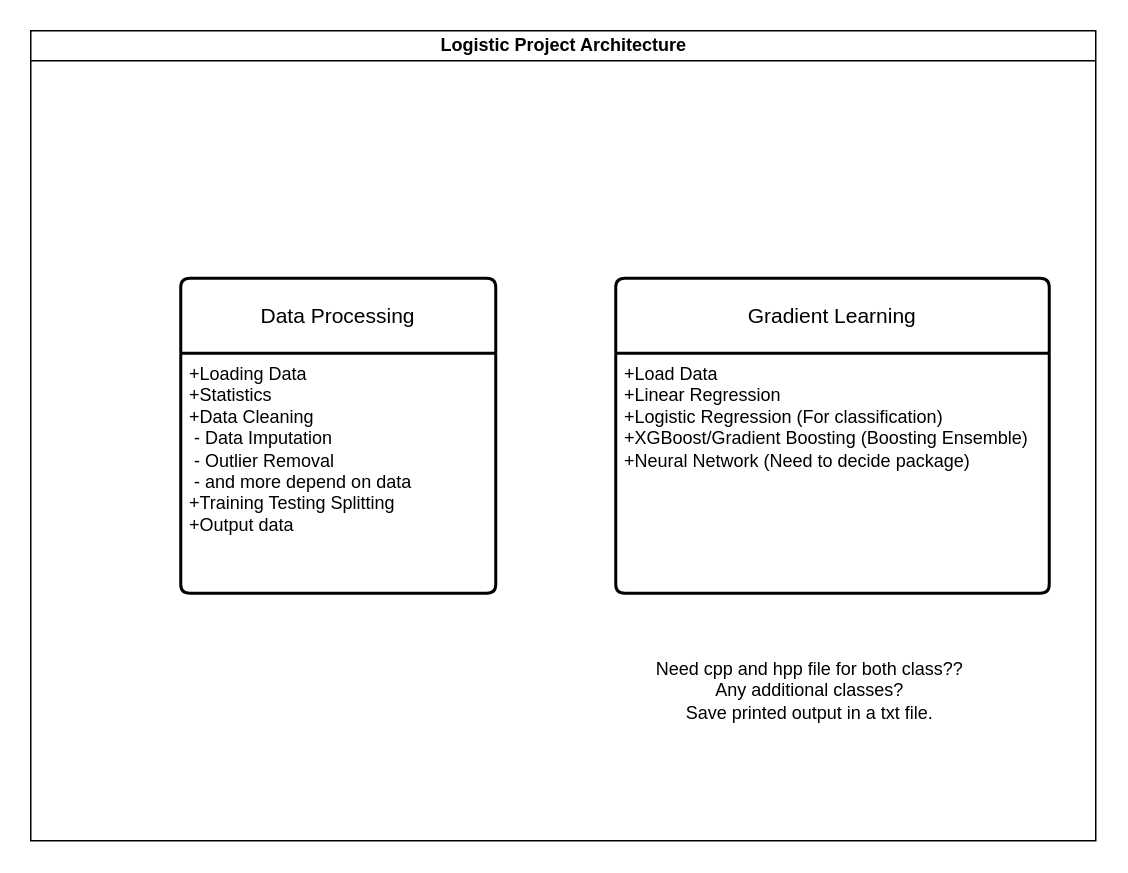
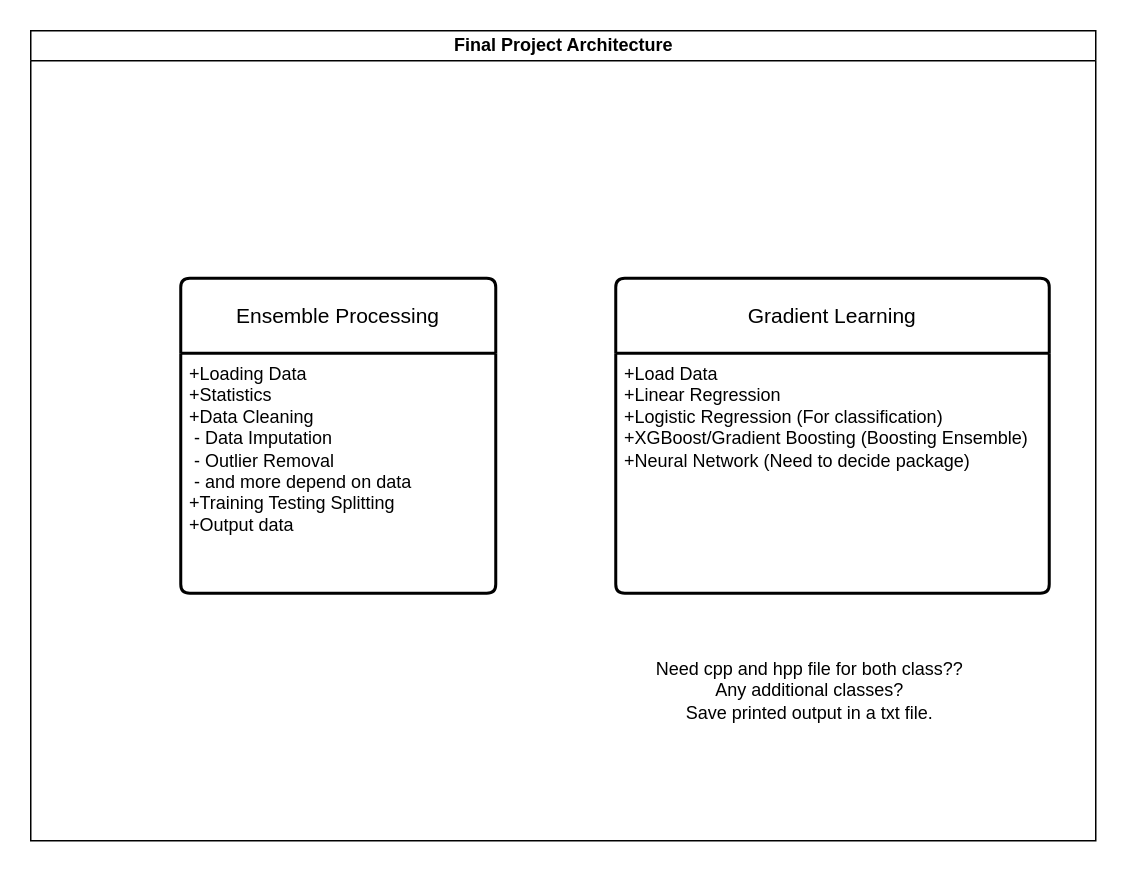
- <mxCell id="2" value="Logistic Project Architecture" style="swimlane;html=1;startSize=20;horizontal=1;containerType=tree;glass=0;" parent="1" vertex="1"><mxGeometry x="20" y="20" width="710" height="540" as="geometry" /></mxCell>
+ <mxCell id="2" value="Final Project Architecture" style="swimlane;html=1;startSize=20;horizontal=1;containerType=tree;glass=0;" parent="1" vertex="1"><mxGeometry x="20" y="20" width="710" height="540" as="geometry" /></mxCell>
- <mxCell id="3" value="Data Processing" style="swimlane;childLayout=stackLayout;horizontal=1;startSize=50;horizontalStack=0;rounded=1;fontSize=14;fontStyle=0;strokeWidth=2;resizeParent=0;resizeLast=1;shadow=0;dashed=0;align=center;arcSize=4;whiteSpace=wrap;html=1;" parent="2" vertex="1"><mxGeometry x="100" y="165" width="210" height="210" as="geometry" /></mxCell>
+ <mxCell id="3" value="Ensemble Processing" style="swimlane;childLayout=stackLayout;horizontal=1;startSize=50;horizontalStack=0;rounded=1;fontSize=14;fontStyle=0;strokeWidth=2;resizeParent=0;resizeLast=1;shadow=0;dashed=0;align=center;arcSize=4;whiteSpace=wrap;html=1;" parent="2" vertex="1"><mxGeometry x="100" y="165" width="210" height="210" as="geometry" /></mxCell>
